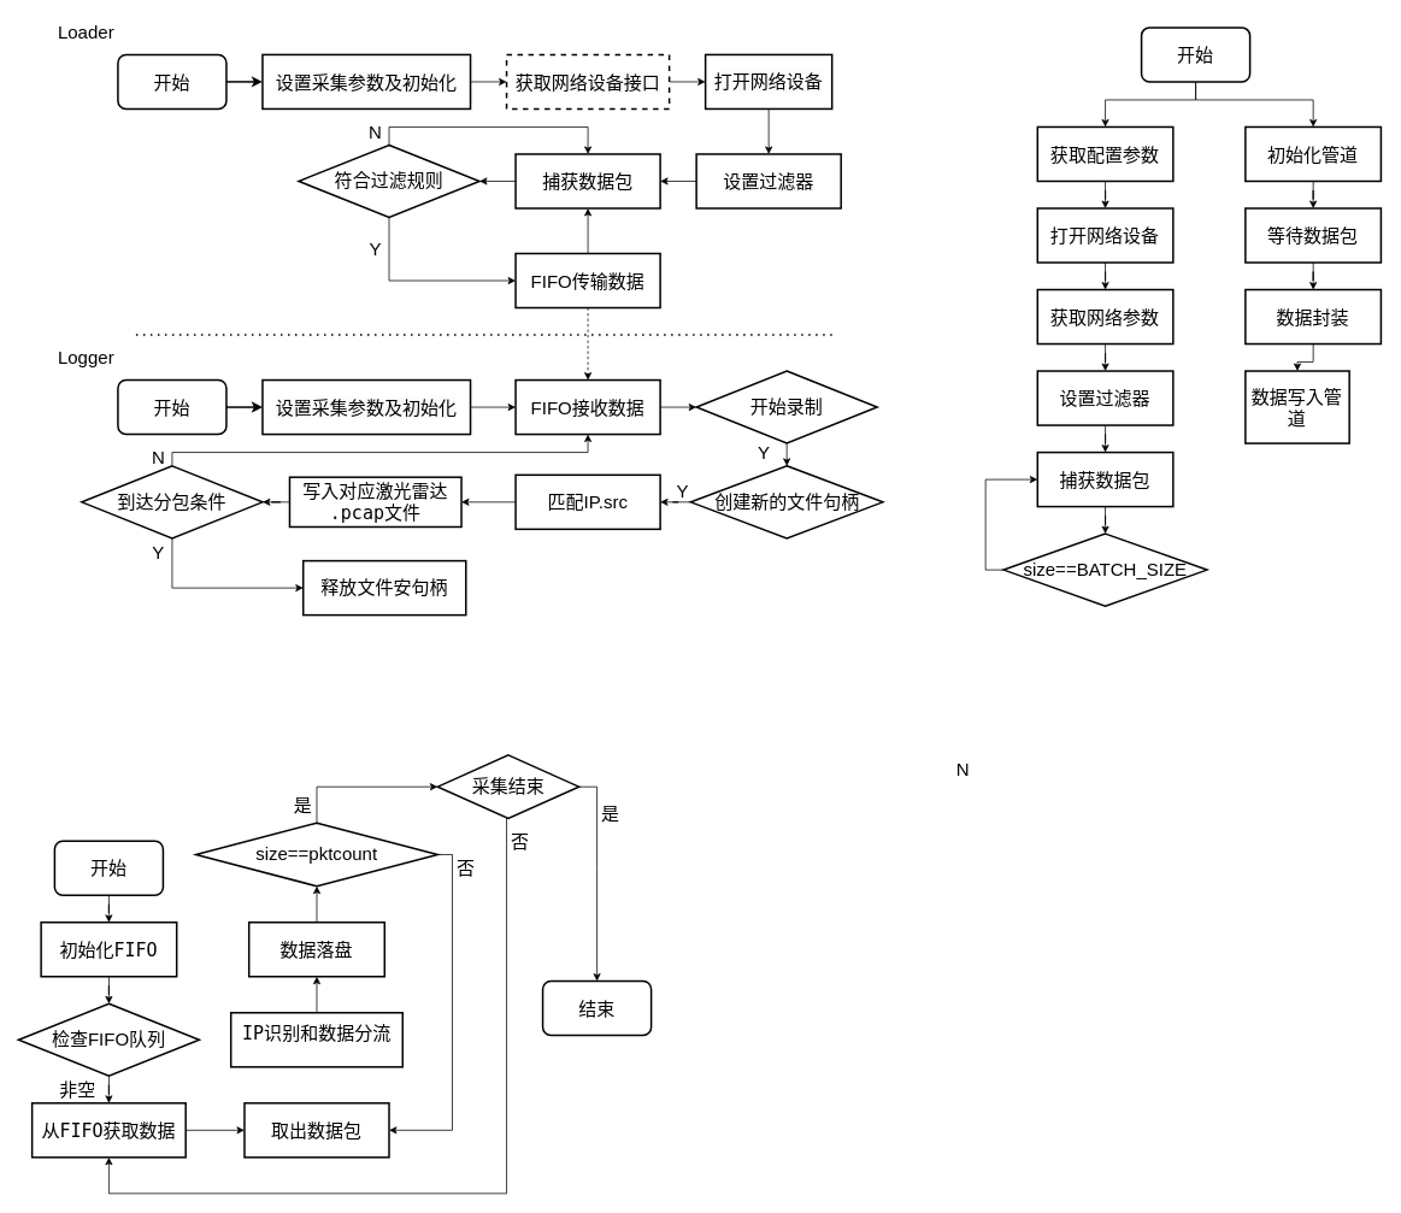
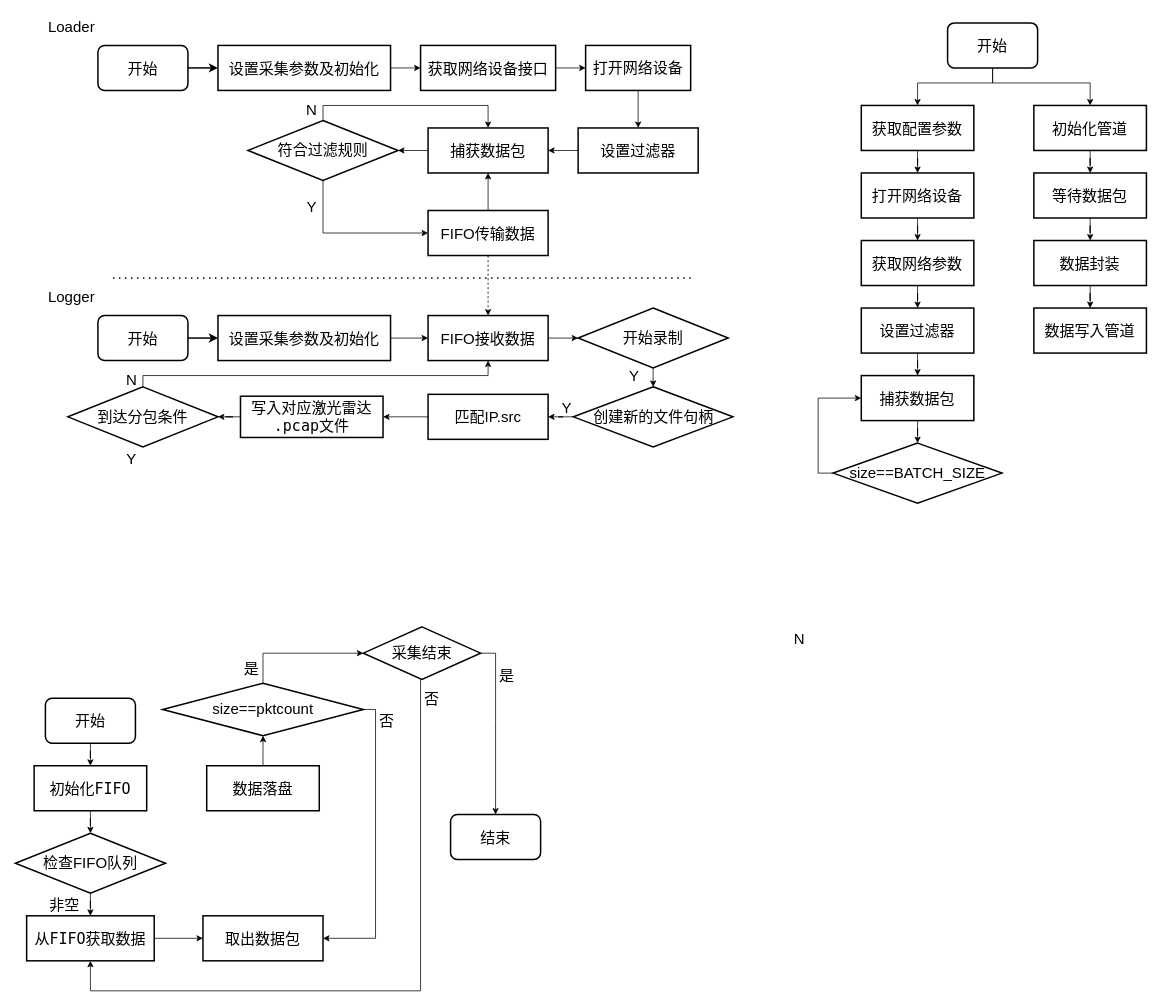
- <mxCell id="7" value="&lt;h2 style=&quot;forced-color-adjust: none; color: rgb(0, 0, 0); font-family: Helvetica; font-style: normal; font-variant-ligatures: normal; font-variant-caps: normal; letter-spacing: normal; orphans: 2; text-align: center; text-indent: 0px; text-transform: none; widows: 2; word-spacing: 0px; -webkit-text-stroke-width: 0px; white-space: normal; background-color: rgb(251, 251, 251); text-decoration-thickness: initial; text-decoration-style: initial; text-decoration-color: initial; font-size: 20px;&quot;&gt;&lt;span style=&quot;forced-color-adjust: none; font-weight: normal;&quot;&gt;获取网络设备接口&lt;/span&gt;&lt;/h2&gt;" style="rounded=0;whiteSpace=wrap;html=1;strokeWidth=2;dashed=1;" vertex="1" parent="1"><mxGeometry x="560" y="60" width="180" height="60" as="geometry" /></mxCell>
+ <mxCell id="7" value="&lt;h2 style=&quot;forced-color-adjust: none; color: rgb(0, 0, 0); font-family: Helvetica; font-style: normal; font-variant-ligatures: normal; font-variant-caps: normal; letter-spacing: normal; orphans: 2; text-align: center; text-indent: 0px; text-transform: none; widows: 2; word-spacing: 0px; -webkit-text-stroke-width: 0px; white-space: normal; background-color: rgb(251, 251, 251); text-decoration-thickness: initial; text-decoration-style: initial; text-decoration-color: initial; font-size: 20px;&quot;&gt;&lt;span style=&quot;forced-color-adjust: none; font-weight: normal;&quot;&gt;获取网络设备接口&lt;/span&gt;&lt;/h2&gt;" style="rounded=0;whiteSpace=wrap;html=1;strokeWidth=2;" vertex="1" parent="1"><mxGeometry x="560" y="60" width="180" height="60" as="geometry" /></mxCell>
- <mxCell id="69" value="&lt;span style=&quot;font-size: 20px;&quot;&gt;数据写入管道&lt;/span&gt;" style="whiteSpace=wrap;html=1;rounded=0;strokeWidth=2;" vertex="1" parent="1"><mxGeometry x="1377.4" y="410" width="115" height="80" as="geometry" /></mxCell>
+ <mxCell id="69" value="&lt;span style=&quot;font-size: 20px;&quot;&gt;数据写入管道&lt;/span&gt;" style="whiteSpace=wrap;html=1;rounded=0;strokeWidth=2;" vertex="1" parent="1"><mxGeometry x="1377.4" y="410" width="150" height="60" as="geometry" /></mxCell>
- <mxCell id="30" value="" style="edgeStyle=orthogonalEdgeStyle;rounded=0;orthogonalLoop=1;jettySize=auto;html=1;exitX=0.5;exitY=1;exitDx=0;exitDy=0;entryX=0;entryY=0.5;entryDx=0;entryDy=0;" edge="1" parent="1" source="32" target="33"><mxGeometry relative="1" as="geometry" /></mxCell>
- <mxCell id="33" value="&lt;h2&gt;&lt;span style=&quot;font-size: 20px; font-weight: 400;&quot;&gt;释放文件安句柄&lt;/span&gt;&lt;/h2&gt;" style="whiteSpace=wrap;html=1;rounded=0;strokeWidth=2;" vertex="1" parent="1"><mxGeometry x="335" y="620" width="180" height="60" as="geometry" /></mxCell>
- <mxCell id="76" value="" style="edgeStyle=orthogonalEdgeStyle;rounded=0;orthogonalLoop=1;jettySize=auto;html=1;" edge="1" parent="1" source="77" target="80"><mxGeometry relative="1" as="geometry" /></mxCell>
- <mxCell id="77" value="&lt;pre style=&quot;&quot;&gt;&lt;span style=&quot;font-size: 20px;&quot;&gt;IP识别和数据分流&lt;br/&gt;&lt;/span&gt;&lt;br/&gt;&lt;/pre&gt;" style="whiteSpace=wrap;html=1;rounded=0;strokeWidth=2;" vertex="1" parent="1"><mxGeometry x="255" y="1120" width="190" height="60" as="geometry" /></mxCell>
